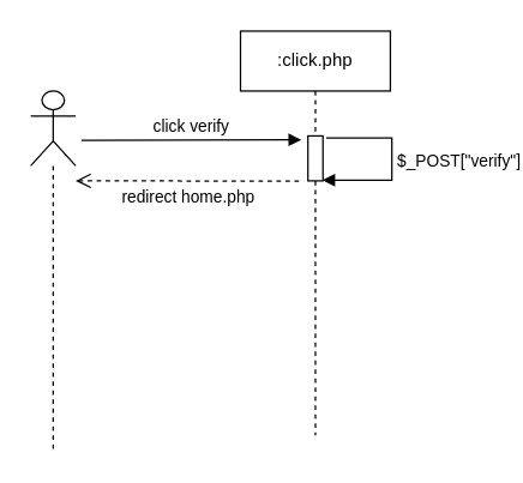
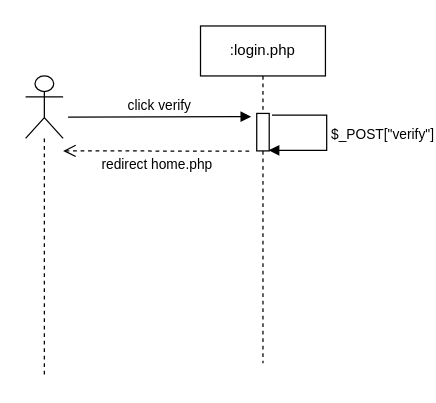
- <mxCell id="2" value=":click.php" style="shape=umlLifeline;perimeter=lifelinePerimeter;whiteSpace=wrap;html=1;container=0;collapsible=0;recursiveResize=0;outlineConnect=0;" parent="1" vertex="1"><mxGeometry x="160" y="20" width="100" height="270" as="geometry" /></mxCell>
+ <mxCell id="2" value=":login.php" style="shape=umlLifeline;perimeter=lifelinePerimeter;whiteSpace=wrap;html=1;container=0;collapsible=0;recursiveResize=0;outlineConnect=0;" parent="1" vertex="1"><mxGeometry x="160" y="20" width="100" height="270" as="geometry" /></mxCell>
